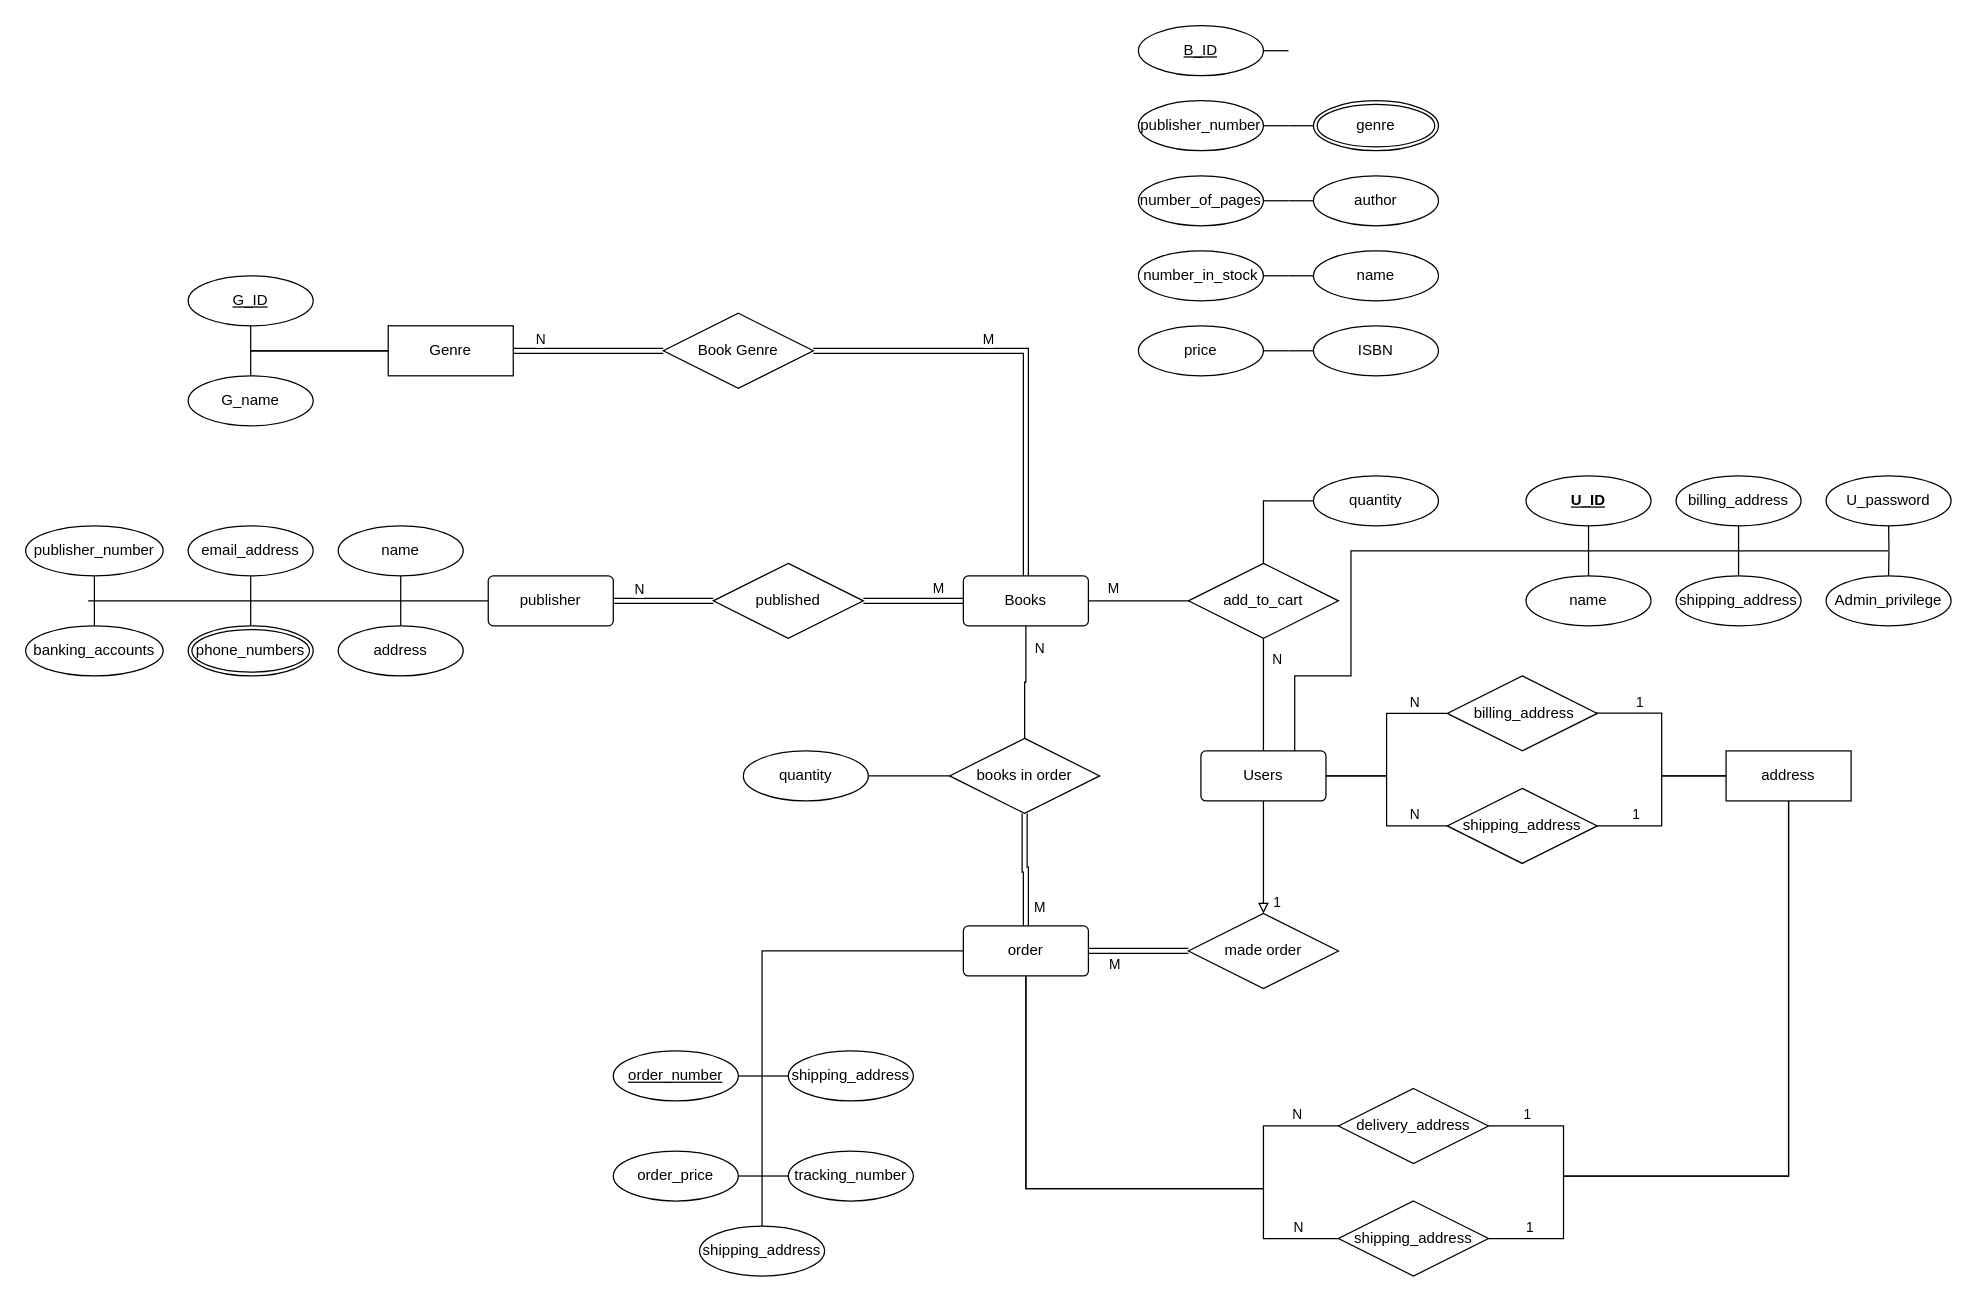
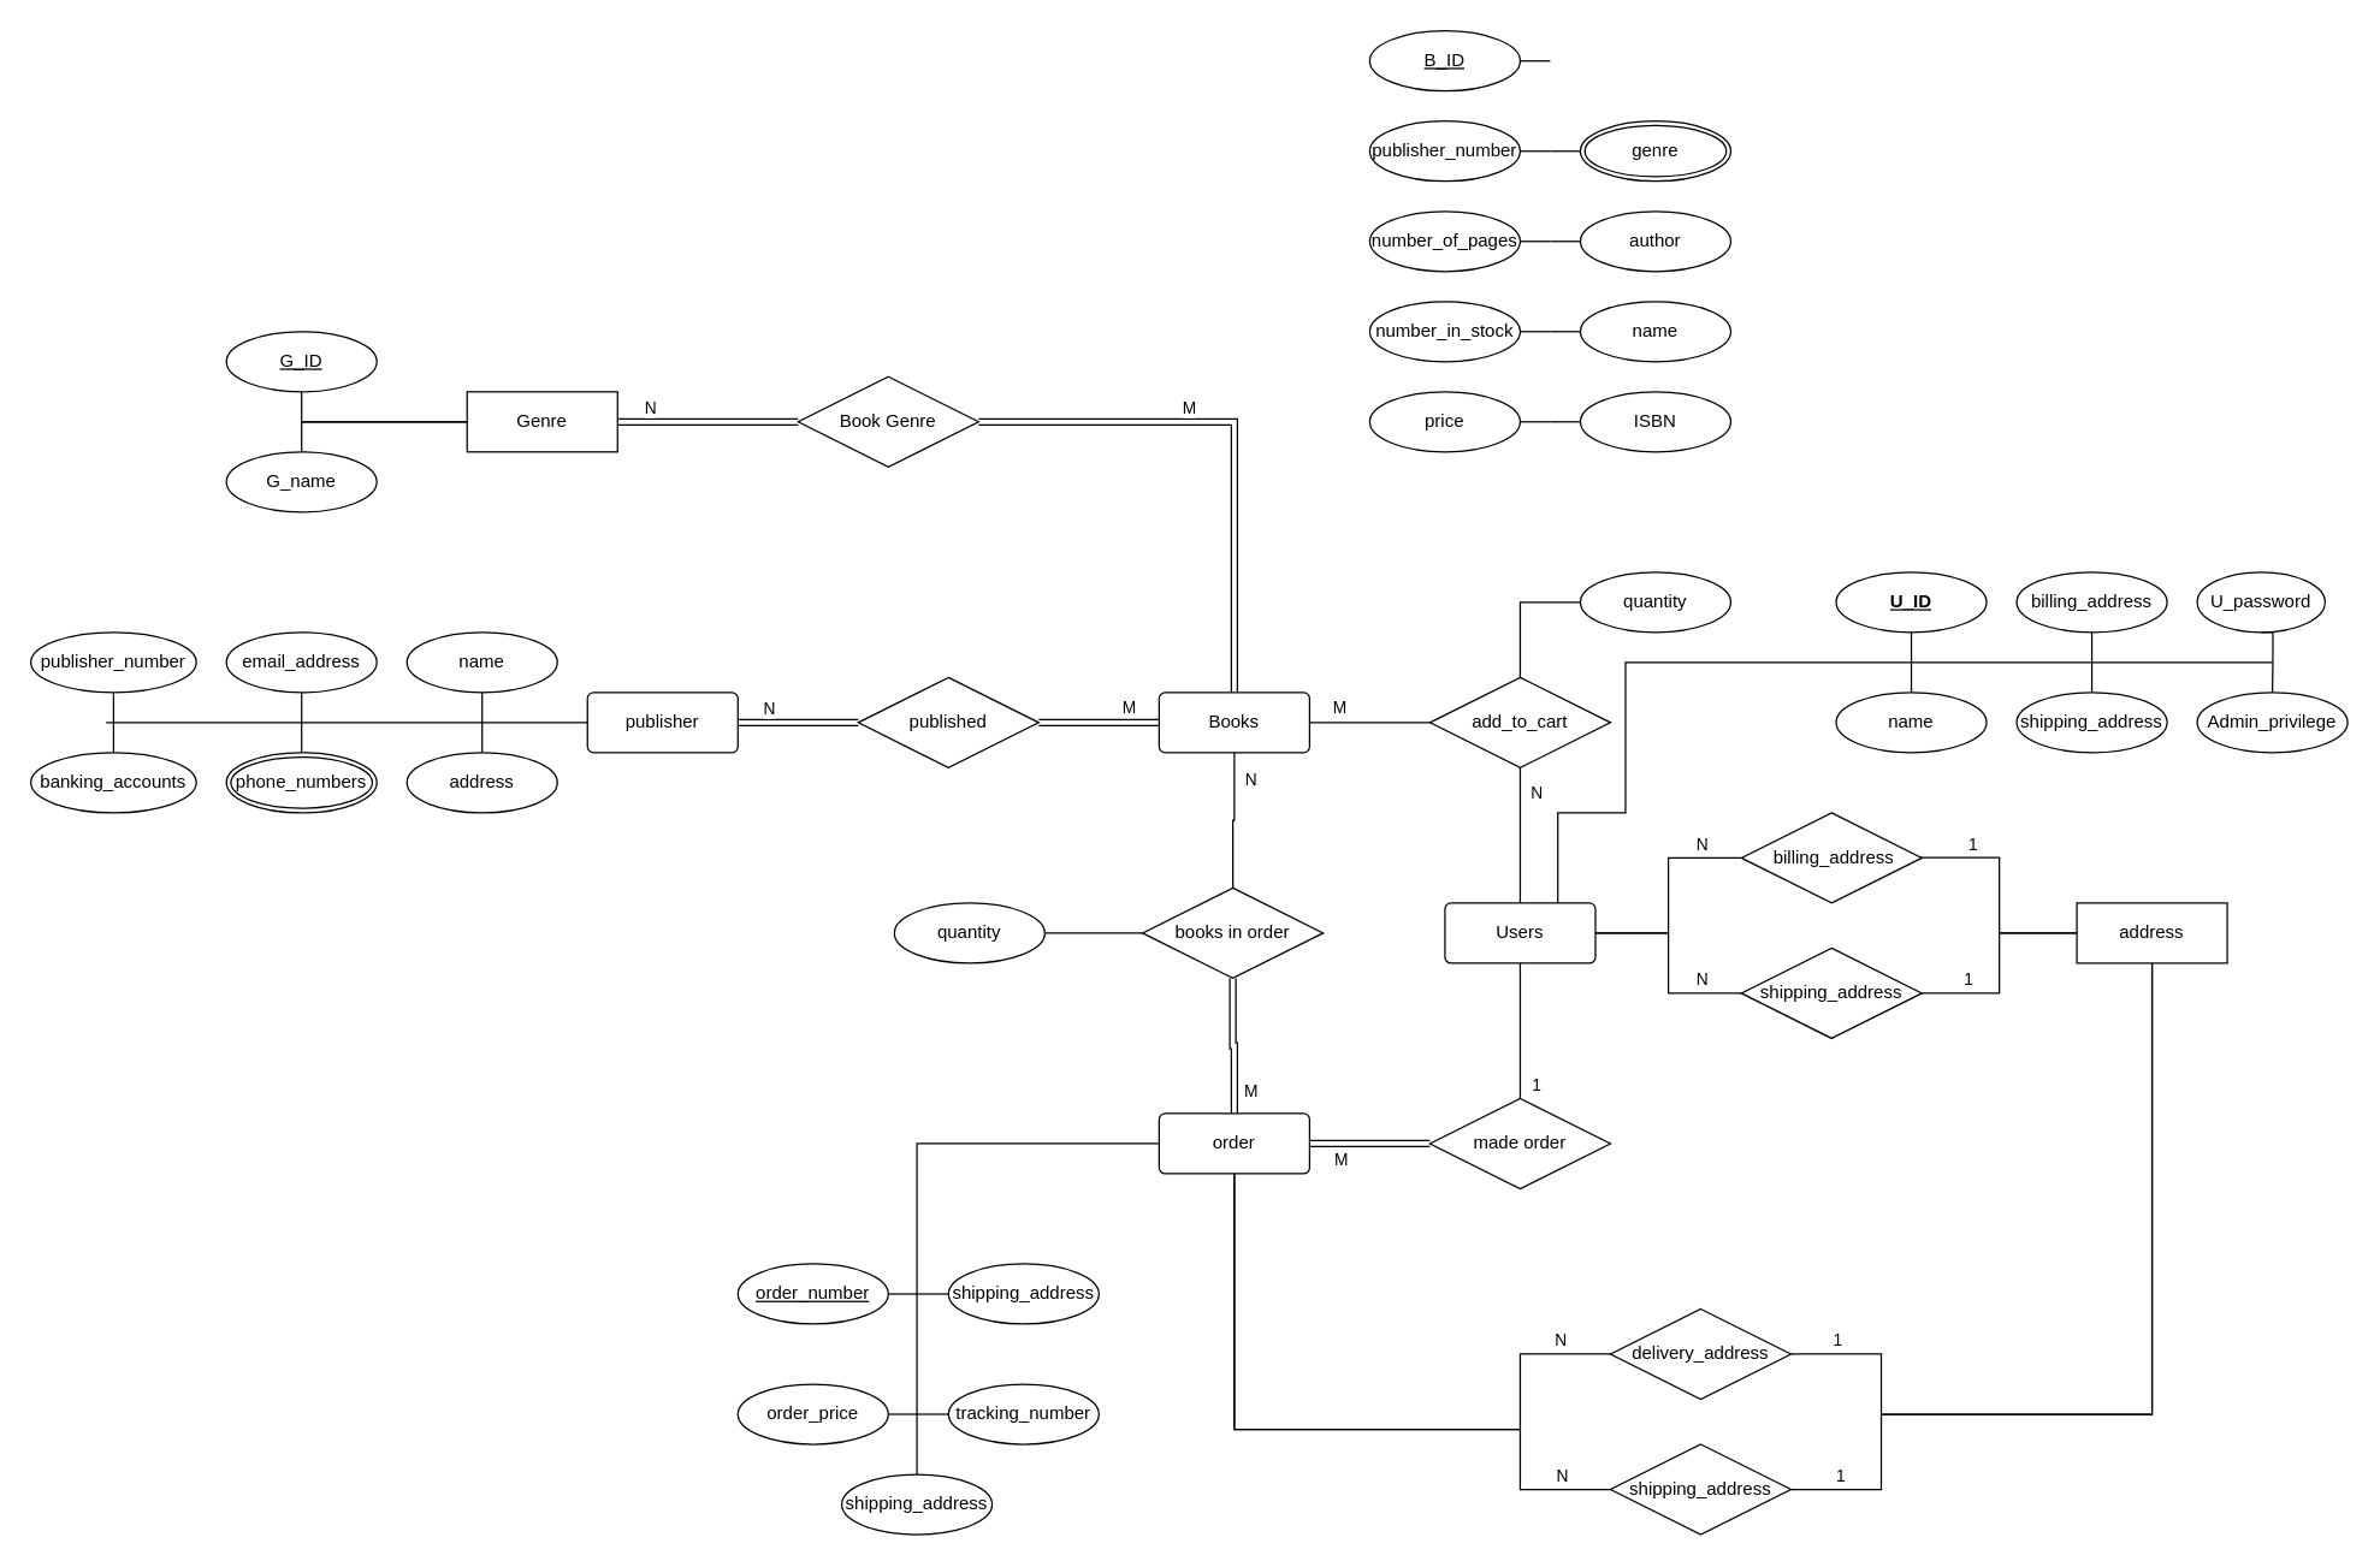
- <mxCell id="101" value="U_password" style="ellipse;whiteSpace=wrap;html=1;align=center;" vertex="1" parent="1"><mxGeometry x="1460" y="380" width="100" height="40" as="geometry" /></mxCell>
+ <mxCell id="101" value="U_password" style="ellipse;whiteSpace=wrap;html=1;align=center;" vertex="1" parent="1"><mxGeometry x="1460" y="380" width="85" height="40" as="geometry" /></mxCell>
- <mxCell id="5" style="edgeStyle=orthogonalEdgeStyle;rounded=0;orthogonalLoop=1;jettySize=auto;html=1;exitX=0.5;exitY=1;exitDx=0;exitDy=0;entryX=0.5;entryY=0;entryDx=0;entryDy=0;strokeColor=default;endArrow=block;endFill=0;" parent="1" source="12" target="34" edge="1"><mxGeometry relative="1" as="geometry" /></mxCell>
+ <mxCell id="5" style="edgeStyle=orthogonalEdgeStyle;rounded=0;orthogonalLoop=1;jettySize=auto;html=1;exitX=0.5;exitY=1;exitDx=0;exitDy=0;entryX=0.5;entryY=0;entryDx=0;entryDy=0;strokeColor=default;endArrow=none;endFill=0;" parent="1" source="12" target="34" edge="1"><mxGeometry relative="1" as="geometry" /></mxCell>
